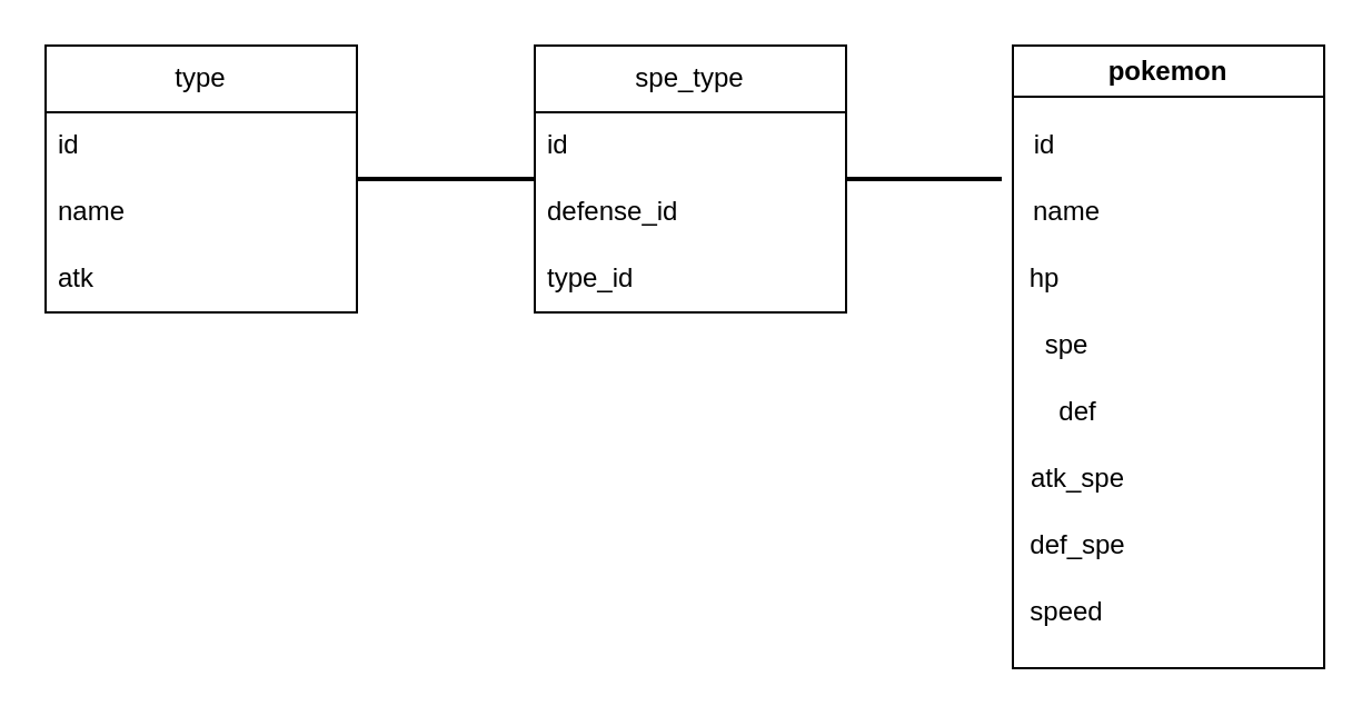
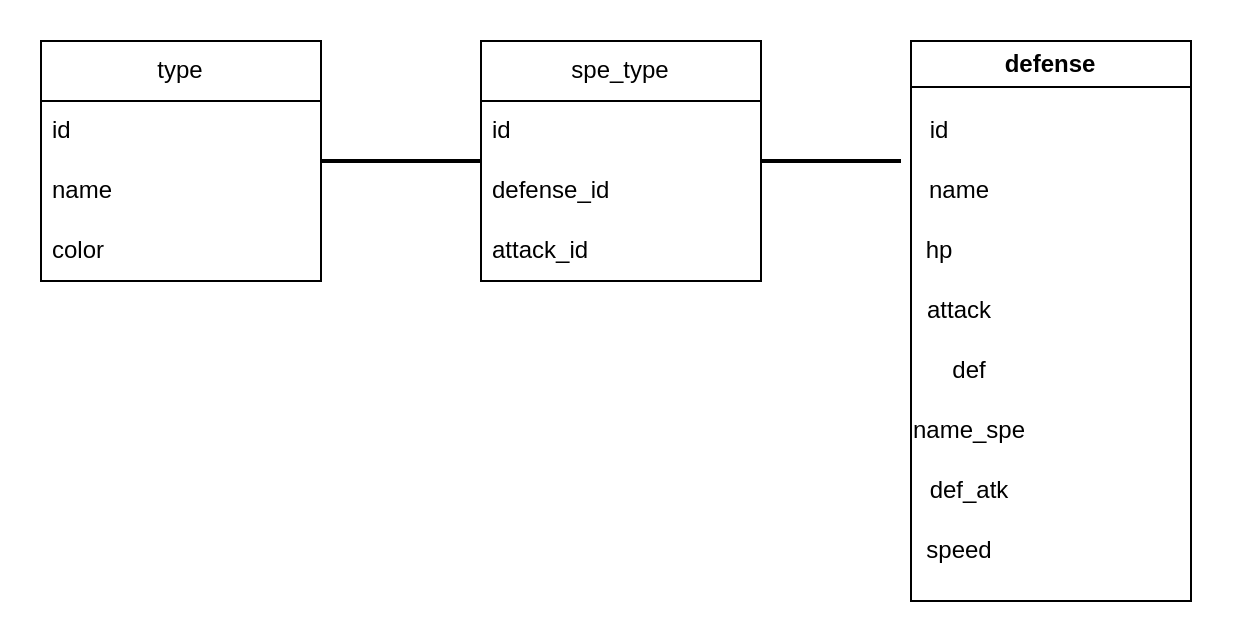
- <mxCell id="6" value="pokemon" style="swimlane;whiteSpace=wrap;html=1;" vertex="1" parent="1"><mxGeometry x="455" y="20" width="140" height="280" as="geometry"><mxRectangle x="535" y="270" width="90" height="30" as="alternateBounds" /></mxGeometry></mxCell>
+ <mxCell id="6" value="defense" style="swimlane;whiteSpace=wrap;html=1;" vertex="1" parent="1"><mxGeometry x="455" y="20" width="140" height="280" as="geometry"><mxRectangle x="535" y="270" width="90" height="30" as="alternateBounds" /></mxGeometry></mxCell>
- <mxCell id="5" value="atk" style="text;strokeColor=none;fillColor=none;align=left;verticalAlign=middle;spacingLeft=4;spacingRight=4;overflow=hidden;points=[[0,0.5],[1,0.5]];portConstraint=eastwest;rotatable=0;whiteSpace=wrap;html=1;" vertex="1" parent="2"><mxGeometry y="90" width="140" height="30" as="geometry" /></mxCell>
+ <mxCell id="5" value="color" style="text;strokeColor=none;fillColor=none;align=left;verticalAlign=middle;spacingLeft=4;spacingRight=4;overflow=hidden;points=[[0,0.5],[1,0.5]];portConstraint=eastwest;rotatable=0;whiteSpace=wrap;html=1;" vertex="1" parent="2"><mxGeometry y="90" width="140" height="30" as="geometry" /></mxCell>
- <mxCell id="18" value="type_id" style="text;strokeColor=none;fillColor=none;align=left;verticalAlign=middle;spacingLeft=4;spacingRight=4;overflow=hidden;points=[[0,0.5],[1,0.5]];portConstraint=eastwest;rotatable=0;whiteSpace=wrap;html=1;" vertex="1" parent="15"><mxGeometry y="90" width="140" height="30" as="geometry" /></mxCell>
+ <mxCell id="18" value="attack_id" style="text;strokeColor=none;fillColor=none;align=left;verticalAlign=middle;spacingLeft=4;spacingRight=4;overflow=hidden;points=[[0,0.5],[1,0.5]];portConstraint=eastwest;rotatable=0;whiteSpace=wrap;html=1;" vertex="1" parent="15"><mxGeometry y="90" width="140" height="30" as="geometry" /></mxCell>
- <mxCell id="10" value="spe" style="text;html=1;align=center;verticalAlign=middle;resizable=0;points=[];autosize=1;strokeColor=none;fillColor=none;" vertex="1" parent="6"><mxGeometry x="-6" y="120" width="60" height="30" as="geometry" /></mxCell>
+ <mxCell id="10" value="attack" style="text;html=1;align=center;verticalAlign=middle;resizable=0;points=[];autosize=1;strokeColor=none;fillColor=none;" vertex="1" parent="6"><mxGeometry x="-6" y="120" width="60" height="30" as="geometry" /></mxCell>
- <mxCell id="12" value="atk_spe" style="text;html=1;align=center;verticalAlign=middle;resizable=0;points=[];autosize=1;strokeColor=none;fillColor=none;" vertex="1" parent="6"><mxGeometry x="-6" y="180" width="70" height="30" as="geometry" /></mxCell>
+ <mxCell id="12" value="name_spe" style="text;html=1;align=center;verticalAlign=middle;resizable=0;points=[];autosize=1;strokeColor=none;fillColor=none;" vertex="1" parent="6"><mxGeometry x="-6" y="180" width="70" height="30" as="geometry" /></mxCell>
- <mxCell id="13" value="def_spe" style="text;html=1;align=center;verticalAlign=middle;resizable=0;points=[];autosize=1;strokeColor=none;fillColor=none;" vertex="1" parent="6"><mxGeometry x="-6" y="210" width="70" height="30" as="geometry" /></mxCell>
+ <mxCell id="13" value="def_atk" style="text;html=1;align=center;verticalAlign=middle;resizable=0;points=[];autosize=1;strokeColor=none;fillColor=none;" vertex="1" parent="6"><mxGeometry x="-6" y="210" width="70" height="30" as="geometry" /></mxCell>
